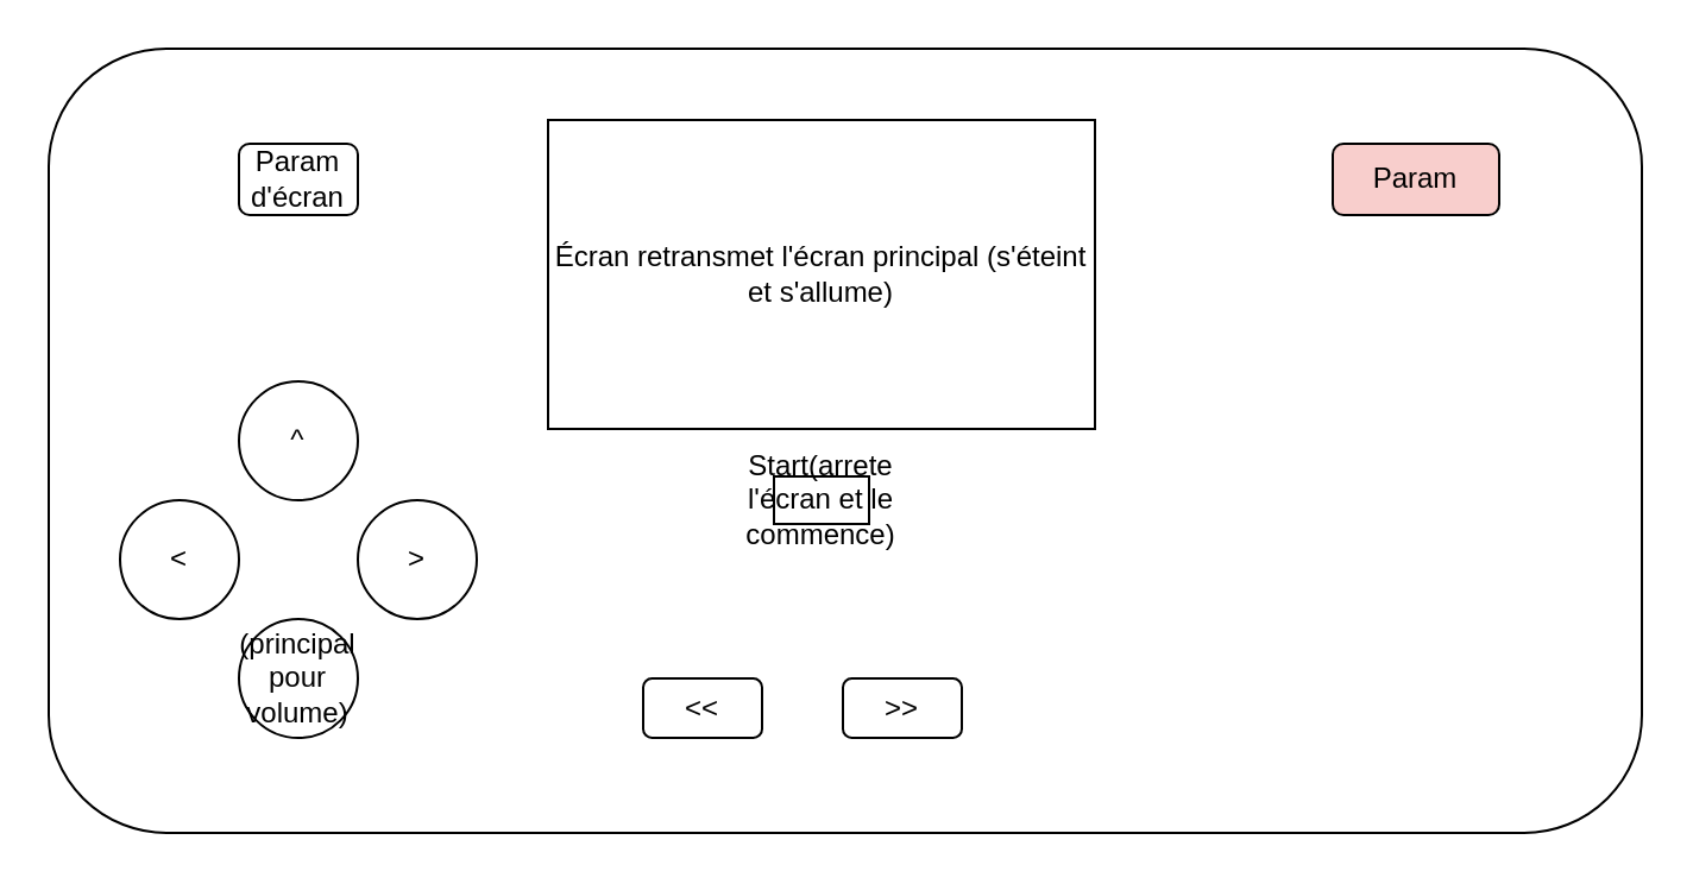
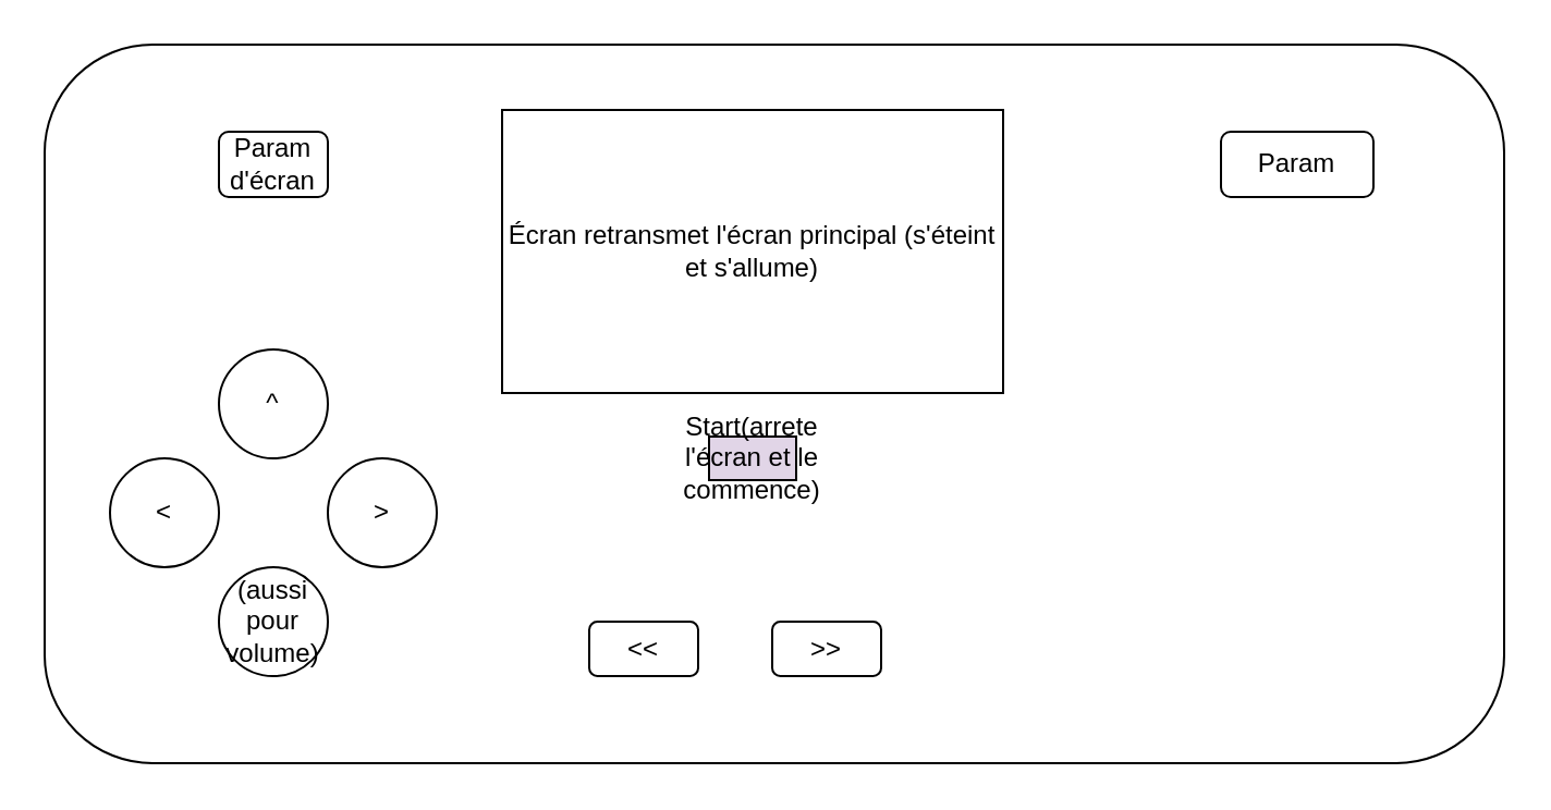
- <mxCell id="7" value="Param" style="rounded=1;whiteSpace=wrap;html=1;fillColor=#f8cecc;" vertex="1" parent="1"><mxGeometry x="560" y="60" width="70" height="30" as="geometry" /></mxCell>
+ <mxCell id="7" value="Param" style="rounded=1;whiteSpace=wrap;html=1;" vertex="1" parent="1"><mxGeometry x="560" y="60" width="70" height="30" as="geometry" /></mxCell>
- <mxCell id="12" value="Start(arrete l'écran et le commence)" style="rounded=0;whiteSpace=wrap;html=1;" vertex="1" parent="1"><mxGeometry x="325" y="200" width="40" height="20" as="geometry" /></mxCell>
+ <mxCell id="12" value="Start(arrete l'écran et le commence)" style="rounded=0;whiteSpace=wrap;html=1;fillColor=#e1d5e7;" vertex="1" parent="1"><mxGeometry x="325" y="200" width="40" height="20" as="geometry" /></mxCell>
- <mxCell id="3" value="(principal pour volume)" style="ellipse;whiteSpace=wrap;html=1;aspect=fixed;" vertex="1" parent="1"><mxGeometry x="100" y="260" width="50" height="50" as="geometry" /></mxCell>
+ <mxCell id="3" value="(aussi pour volume)" style="ellipse;whiteSpace=wrap;html=1;aspect=fixed;" vertex="1" parent="1"><mxGeometry x="100" y="260" width="50" height="50" as="geometry" /></mxCell>
